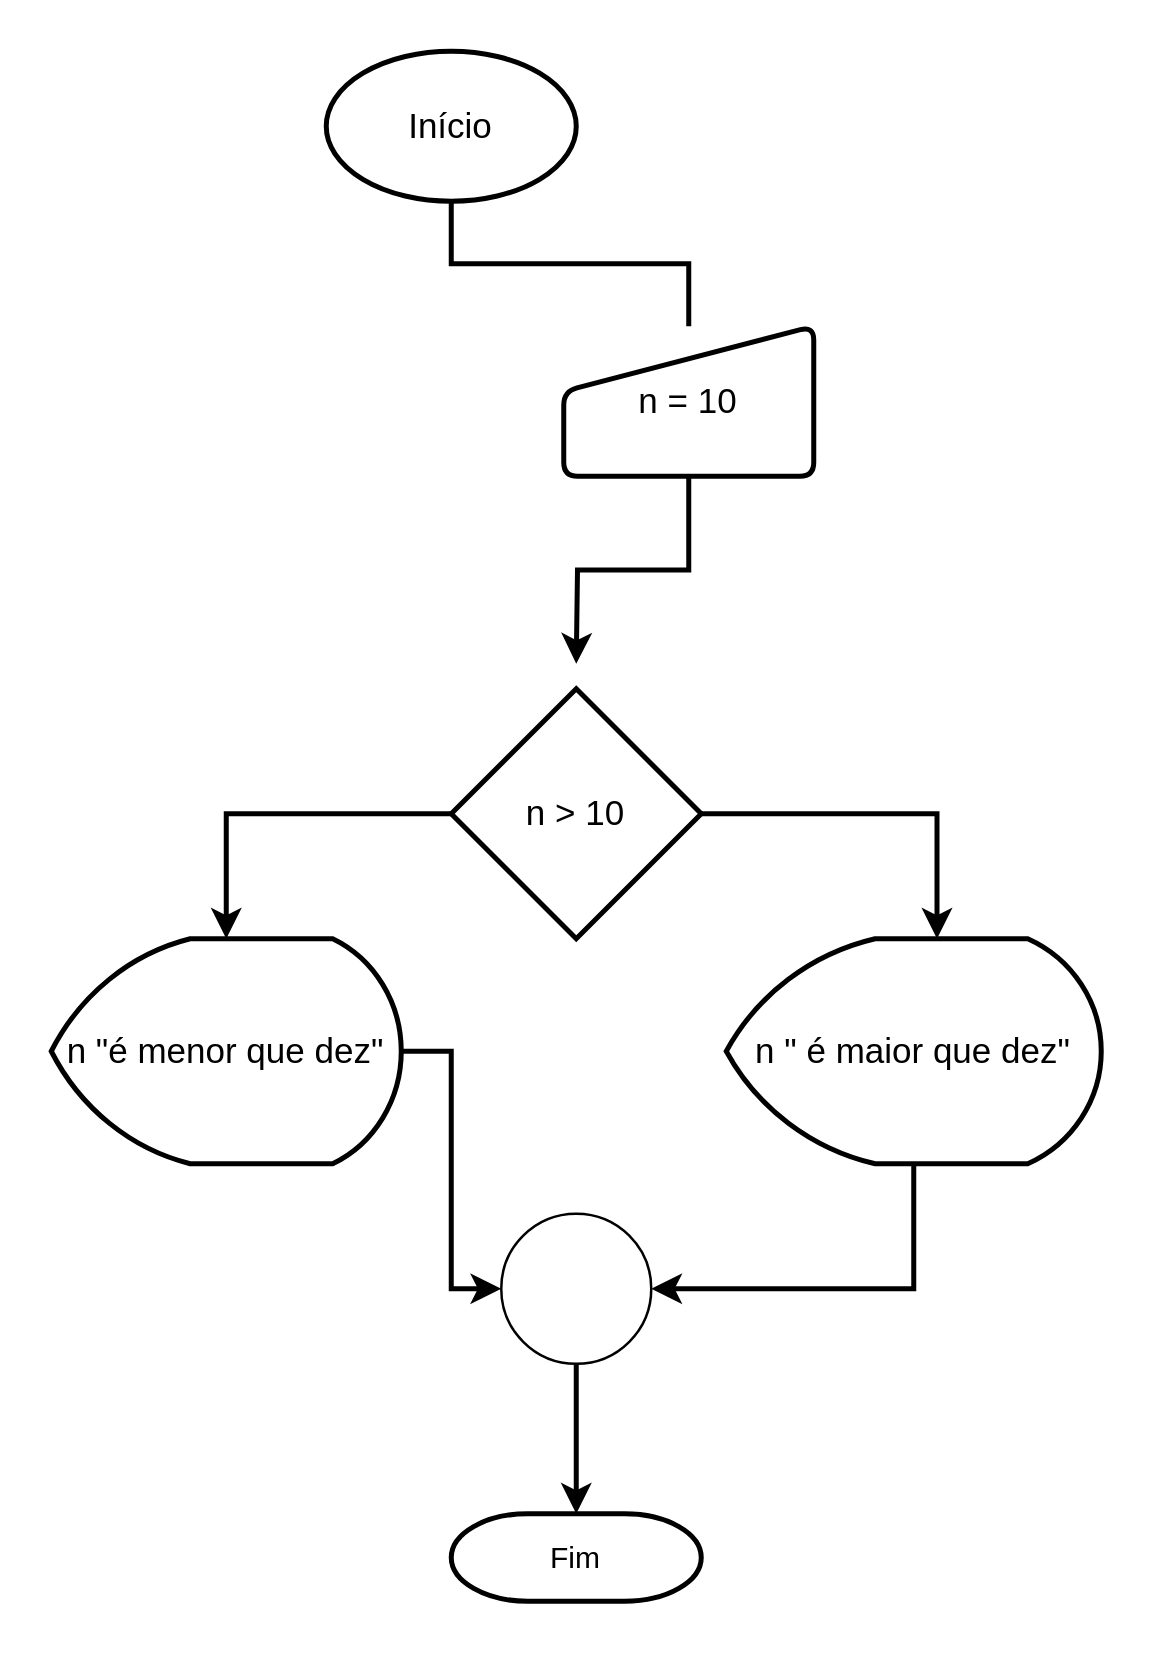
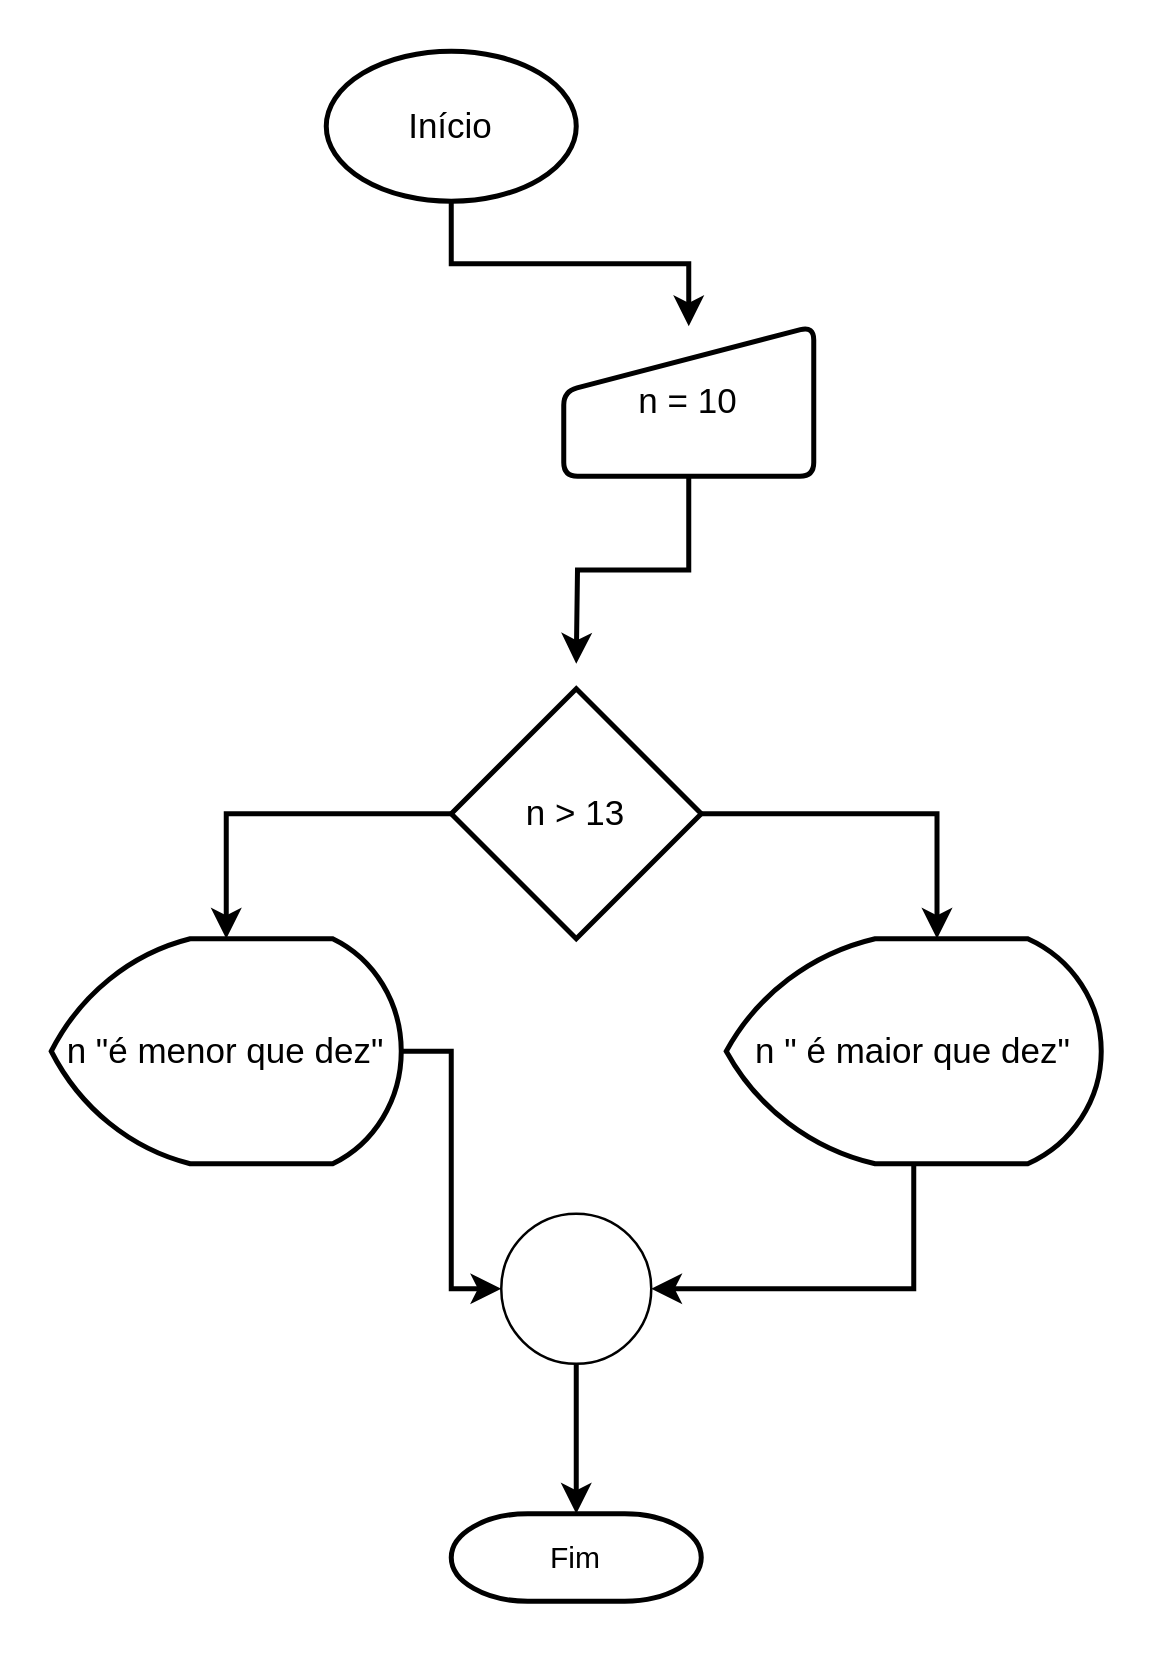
- <mxCell id="2" style="edgeStyle=orthogonalEdgeStyle;rounded=0;orthogonalLoop=1;jettySize=auto;html=1;exitX=0.5;exitY=1;exitDx=0;exitDy=0;exitPerimeter=0;strokeWidth=2;endArrow=none;" edge="1" parent="1" source="3" target="5"><mxGeometry relative="1" as="geometry" /></mxCell>
+ <mxCell id="2" style="edgeStyle=orthogonalEdgeStyle;rounded=0;orthogonalLoop=1;jettySize=auto;html=1;exitX=0.5;exitY=1;exitDx=0;exitDy=0;exitPerimeter=0;strokeWidth=2;" edge="1" parent="1" source="3" target="5"><mxGeometry relative="1" as="geometry" /></mxCell>
- <mxCell id="8" value="&lt;font style=&quot;font-size: 14px&quot;&gt;n &amp;gt; 10&lt;/font&gt;" style="strokeWidth=2;html=1;shape=mxgraph.flowchart.decision;whiteSpace=wrap;" vertex="1" parent="1"><mxGeometry x="180" y="275" width="100" height="100" as="geometry" /></mxCell>
+ <mxCell id="8" value="&lt;font style=&quot;font-size: 14px&quot;&gt;n &amp;gt; 13&lt;/font&gt;" style="strokeWidth=2;html=1;shape=mxgraph.flowchart.decision;whiteSpace=wrap;" vertex="1" parent="1"><mxGeometry x="180" y="275" width="100" height="100" as="geometry" /></mxCell>
